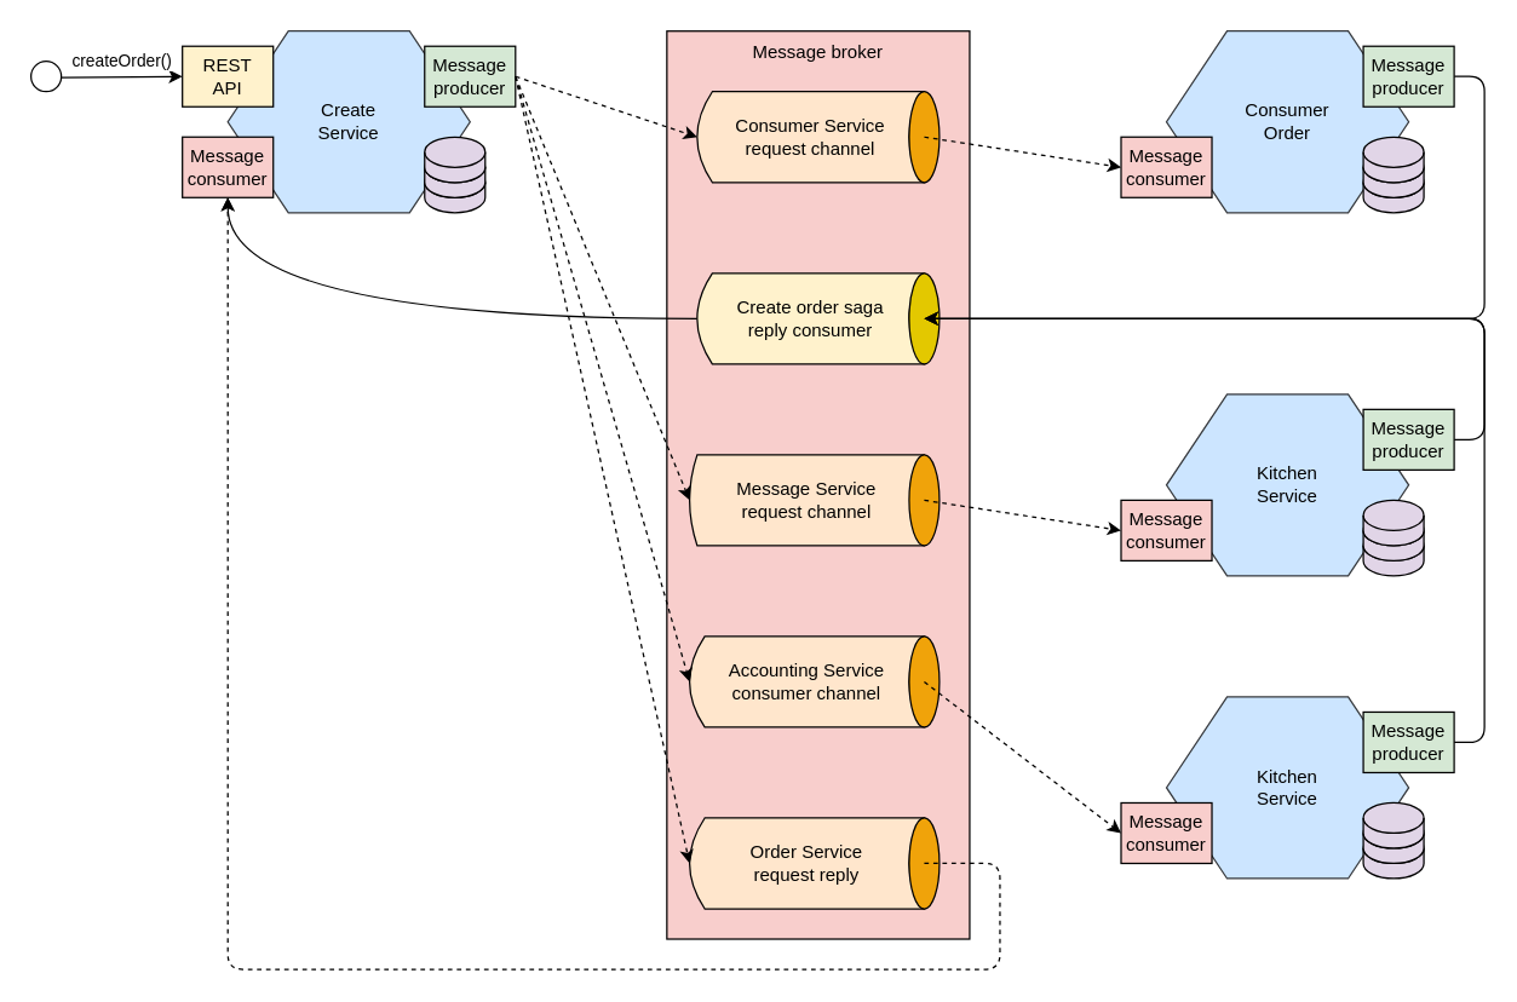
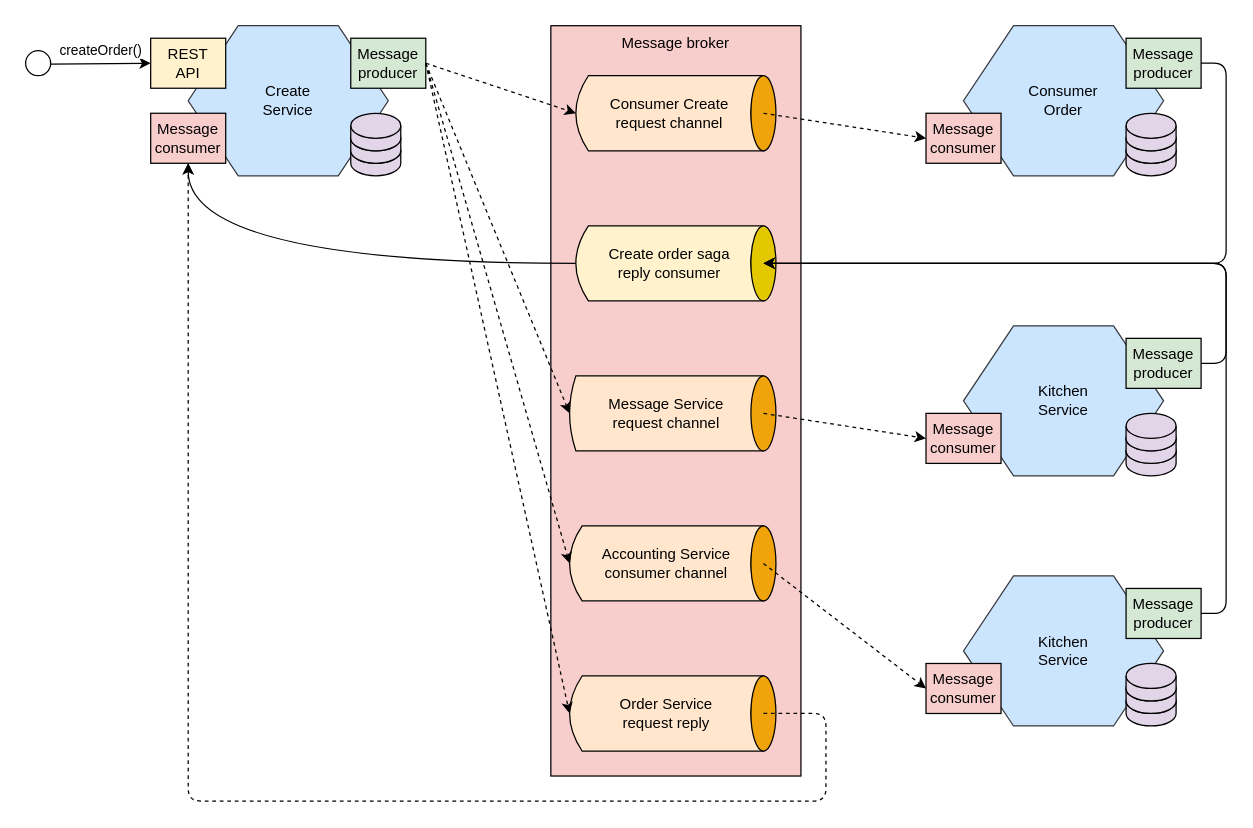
- <mxCell id="10" value="Consumer Service&#10;request channel" style="shape=dataStorage;whiteSpace=wrap;html=1;fixedSize=1;size=10;fillColor=#ffe6cc;strokeColor=#000000;" vertex="1" parent="1"><mxGeometry x="460" y="60" width="150" height="60" as="geometry" /></mxCell>
+ <mxCell id="10" value="Consumer Create&#10;request channel" style="shape=dataStorage;whiteSpace=wrap;html=1;fixedSize=1;size=10;fillColor=#ffe6cc;strokeColor=#000000;" vertex="1" parent="1"><mxGeometry x="460" y="60" width="150" height="60" as="geometry" /></mxCell>
